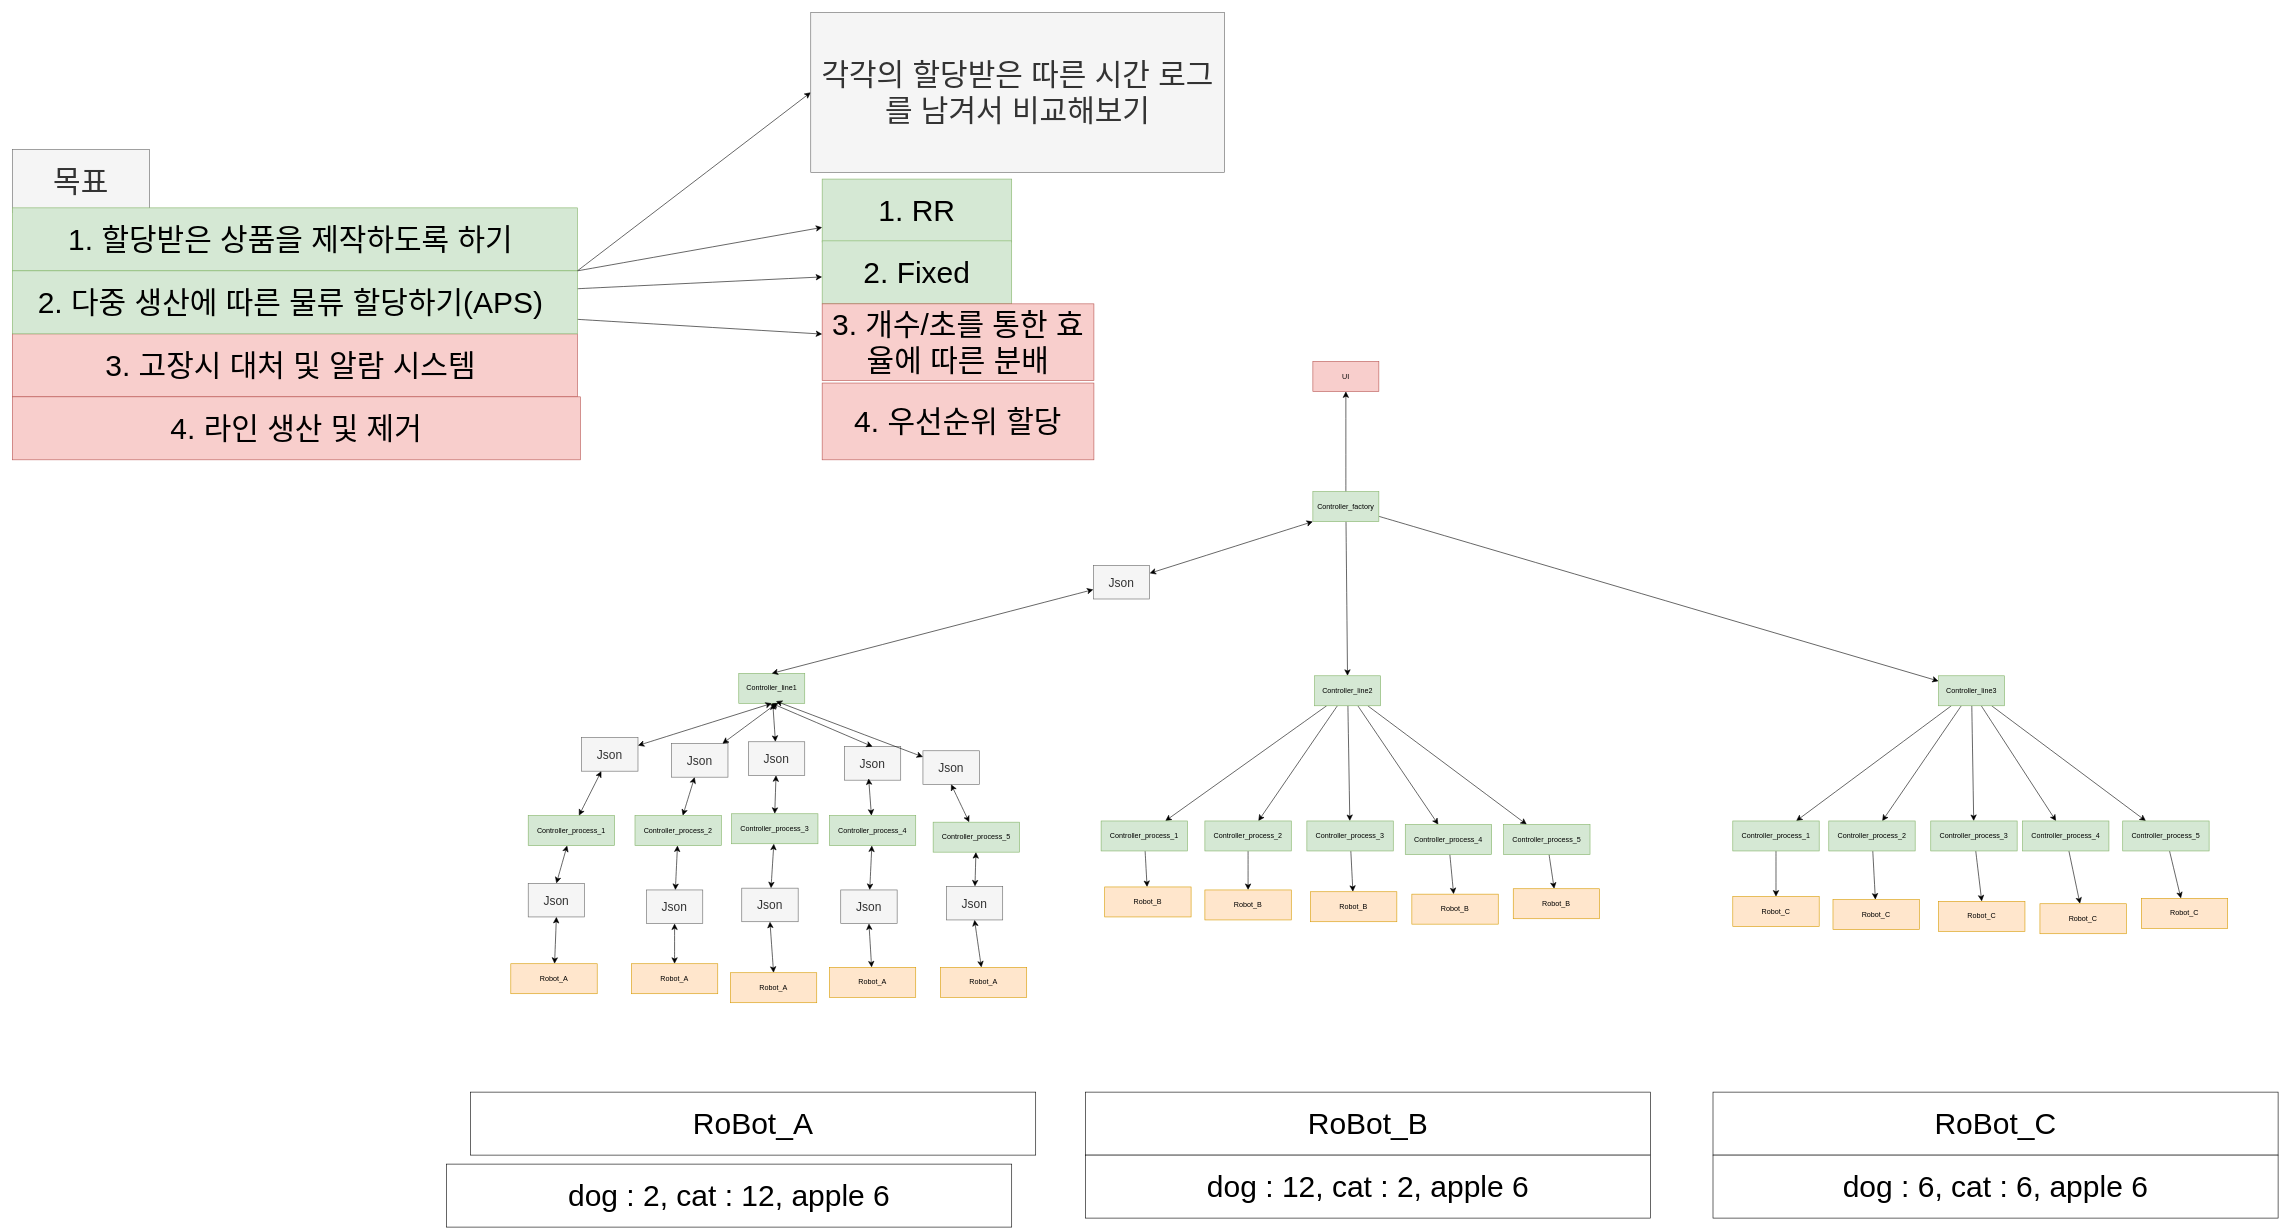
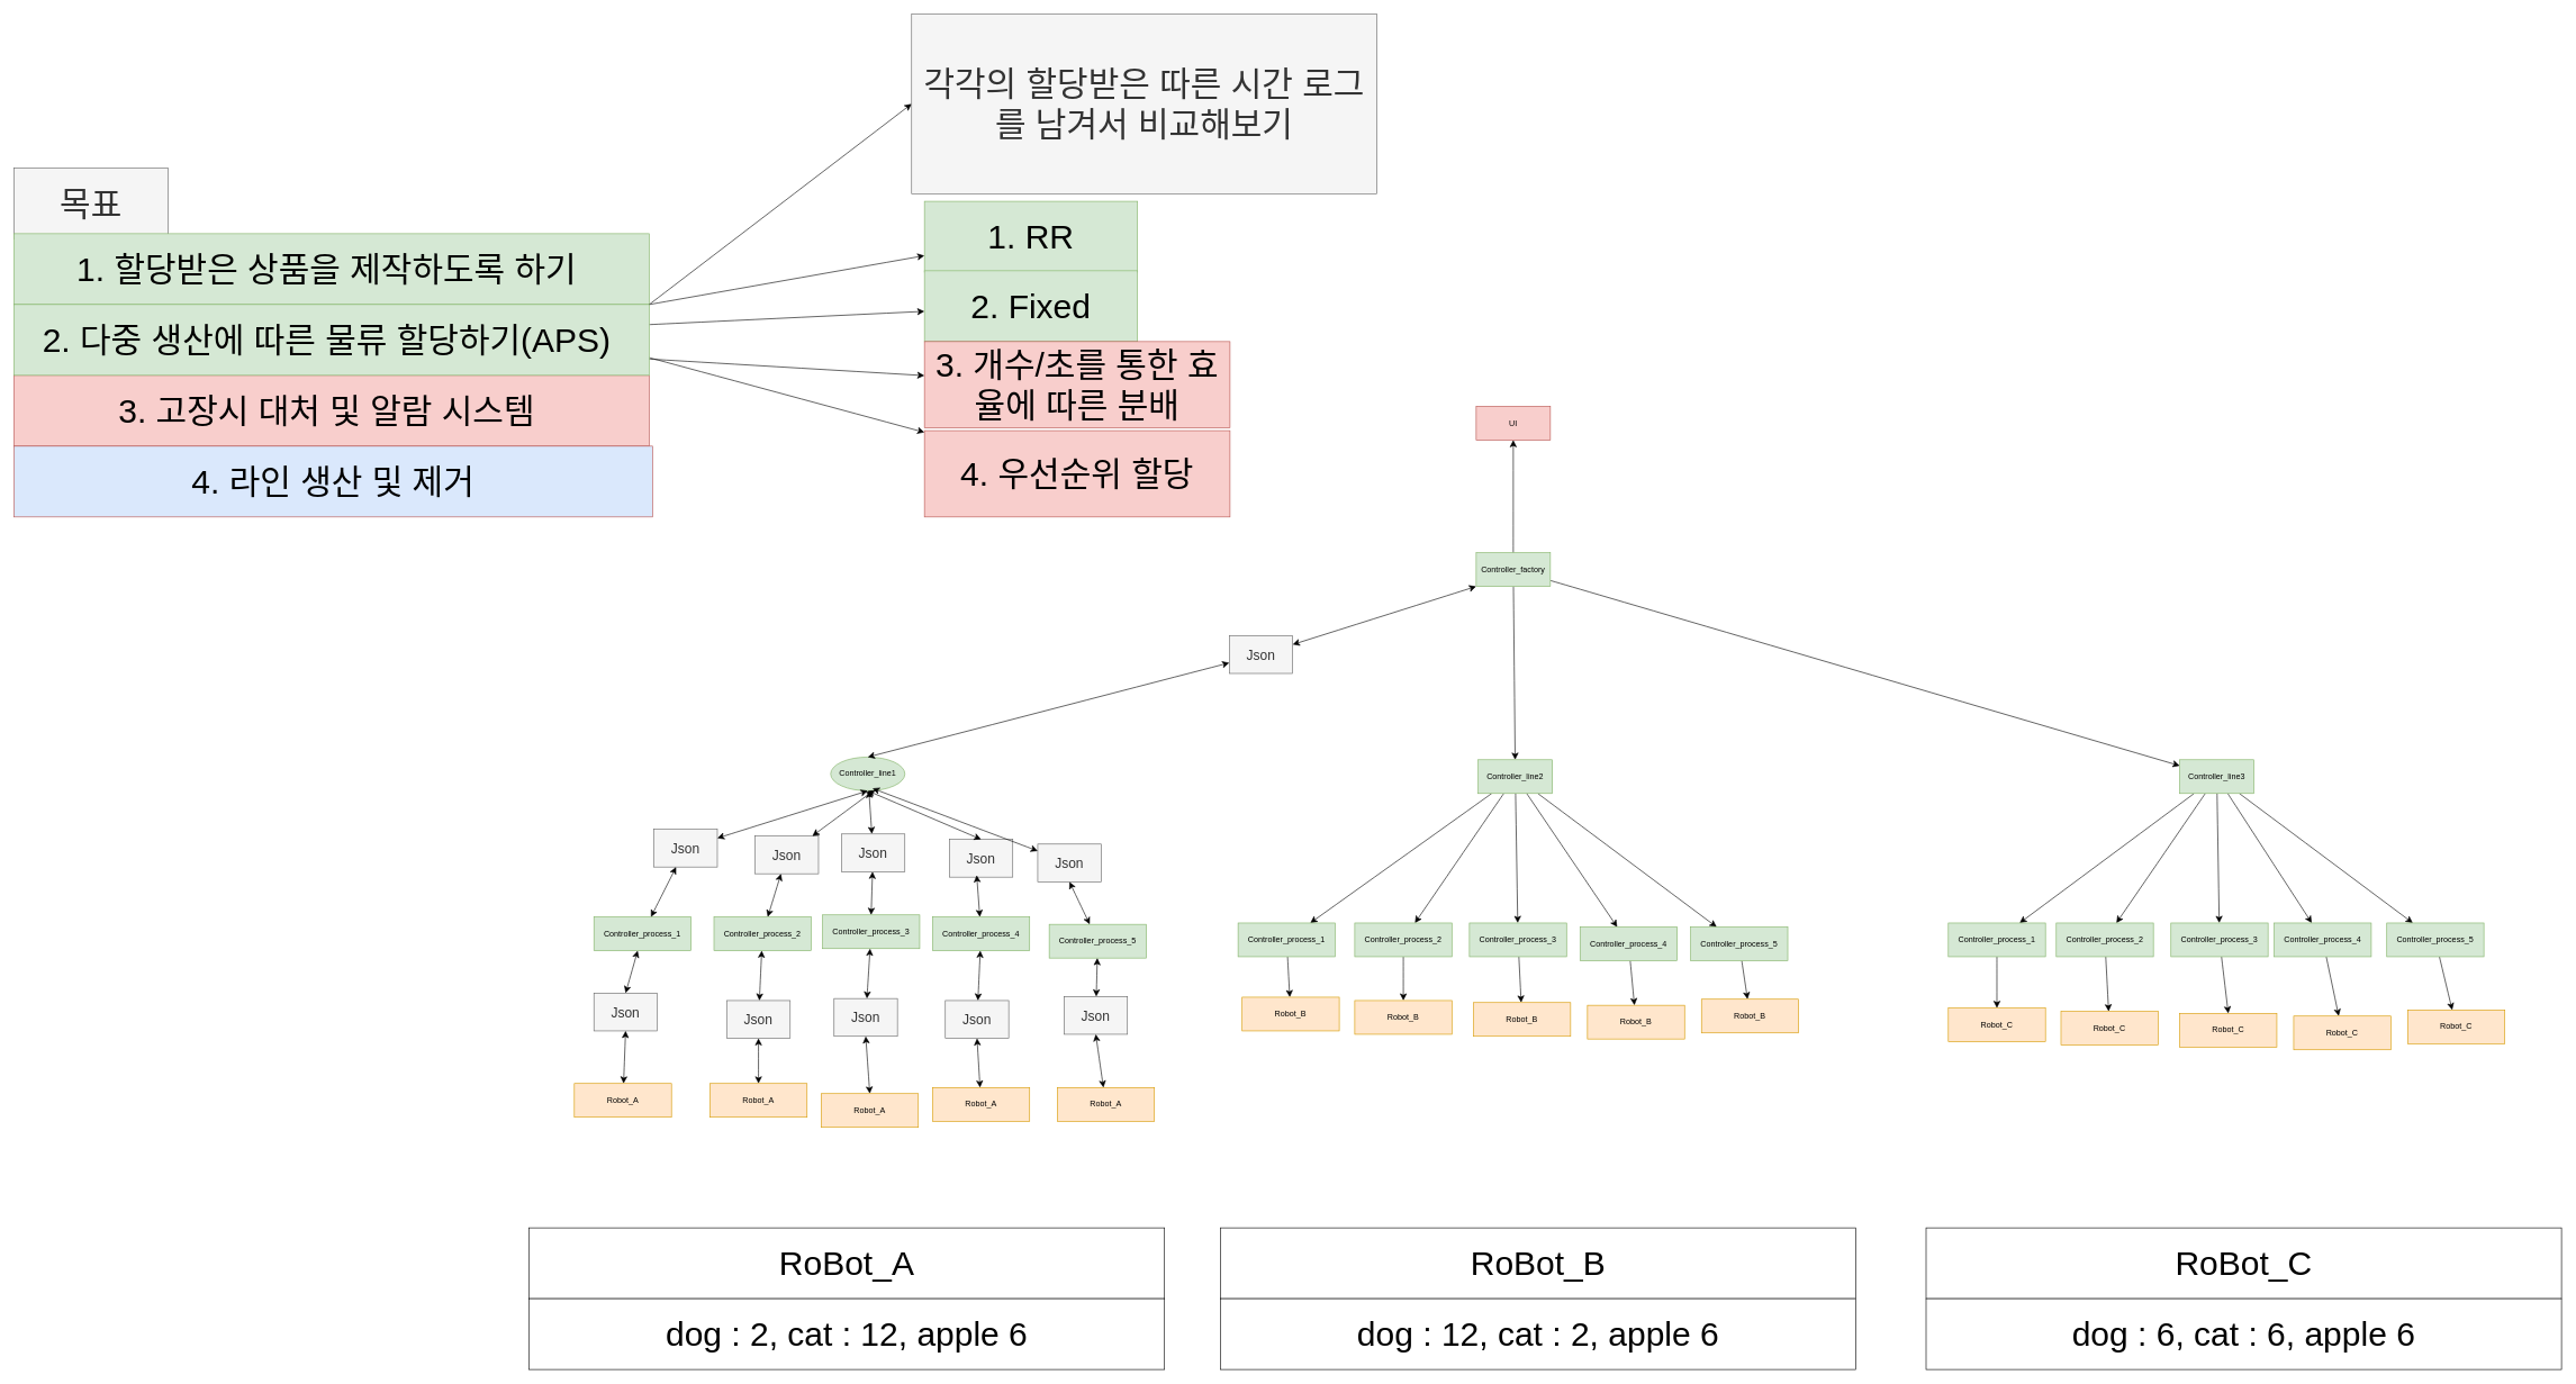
+ <mxCell id="68" style="edgeStyle=none;curved=1;rounded=0;orthogonalLoop=1;jettySize=auto;html=1;fontSize=12;startSize=8;endSize=8;exitX=1;exitY=0.75;exitDx=0;exitDy=0;" parent="1" source="69" target="107" edge="1"><mxGeometry relative="1" as="geometry" /></mxCell>
- <mxCell id="63" value="&lt;font style=&quot;font-size: 50px;&quot;&gt;4. 라인 생산 및 제거&lt;/font&gt;" style="html=1;whiteSpace=wrap;fillColor=#f8cecc;strokeColor=#b85450;" parent="1" vertex="1"><mxGeometry x="20" y="661" width="947" height="105" as="geometry" /></mxCell>
+ <mxCell id="63" value="&lt;font style=&quot;font-size: 50px;&quot;&gt;4. 라인 생산 및 제거&lt;/font&gt;" style="html=1;whiteSpace=wrap;fillColor=#dae8fc;strokeColor=#b85450;" parent="1" vertex="1"><mxGeometry x="20" y="661" width="947" height="105" as="geometry" /></mxCell>
- <mxCell id="6" value="Controller_line1" style="html=1;whiteSpace=wrap;fillColor=#d5e8d4;strokeColor=#82b366;" parent="1" vertex="1"><mxGeometry x="1231" y="1122" width="110" height="50" as="geometry" /></mxCell>
+ <mxCell id="6" value="Controller_line1" style="ellipse;html=1;whiteSpace=wrap;fillColor=#d5e8d4;strokeColor=#82b366;" parent="1" vertex="1"><mxGeometry x="1231" y="1122" width="110" height="50" as="geometry" /></mxCell>
- <mxCell id="109" value="&lt;span style=&quot;font-size: 50px;&quot;&gt;dog : 2, cat : 12, apple 6&lt;/span&gt;" style="html=1;whiteSpace=wrap;" vertex="1" parent="1"><mxGeometry x="744" y="1940" width="942" height="105" as="geometry" /></mxCell>
+ <mxCell id="109" value="&lt;span style=&quot;font-size: 50px;&quot;&gt;dog : 2, cat : 12, apple 6&lt;/span&gt;" style="html=1;whiteSpace=wrap;" vertex="1" parent="1"><mxGeometry x="784" y="1925" width="942" height="105" as="geometry" /></mxCell>
